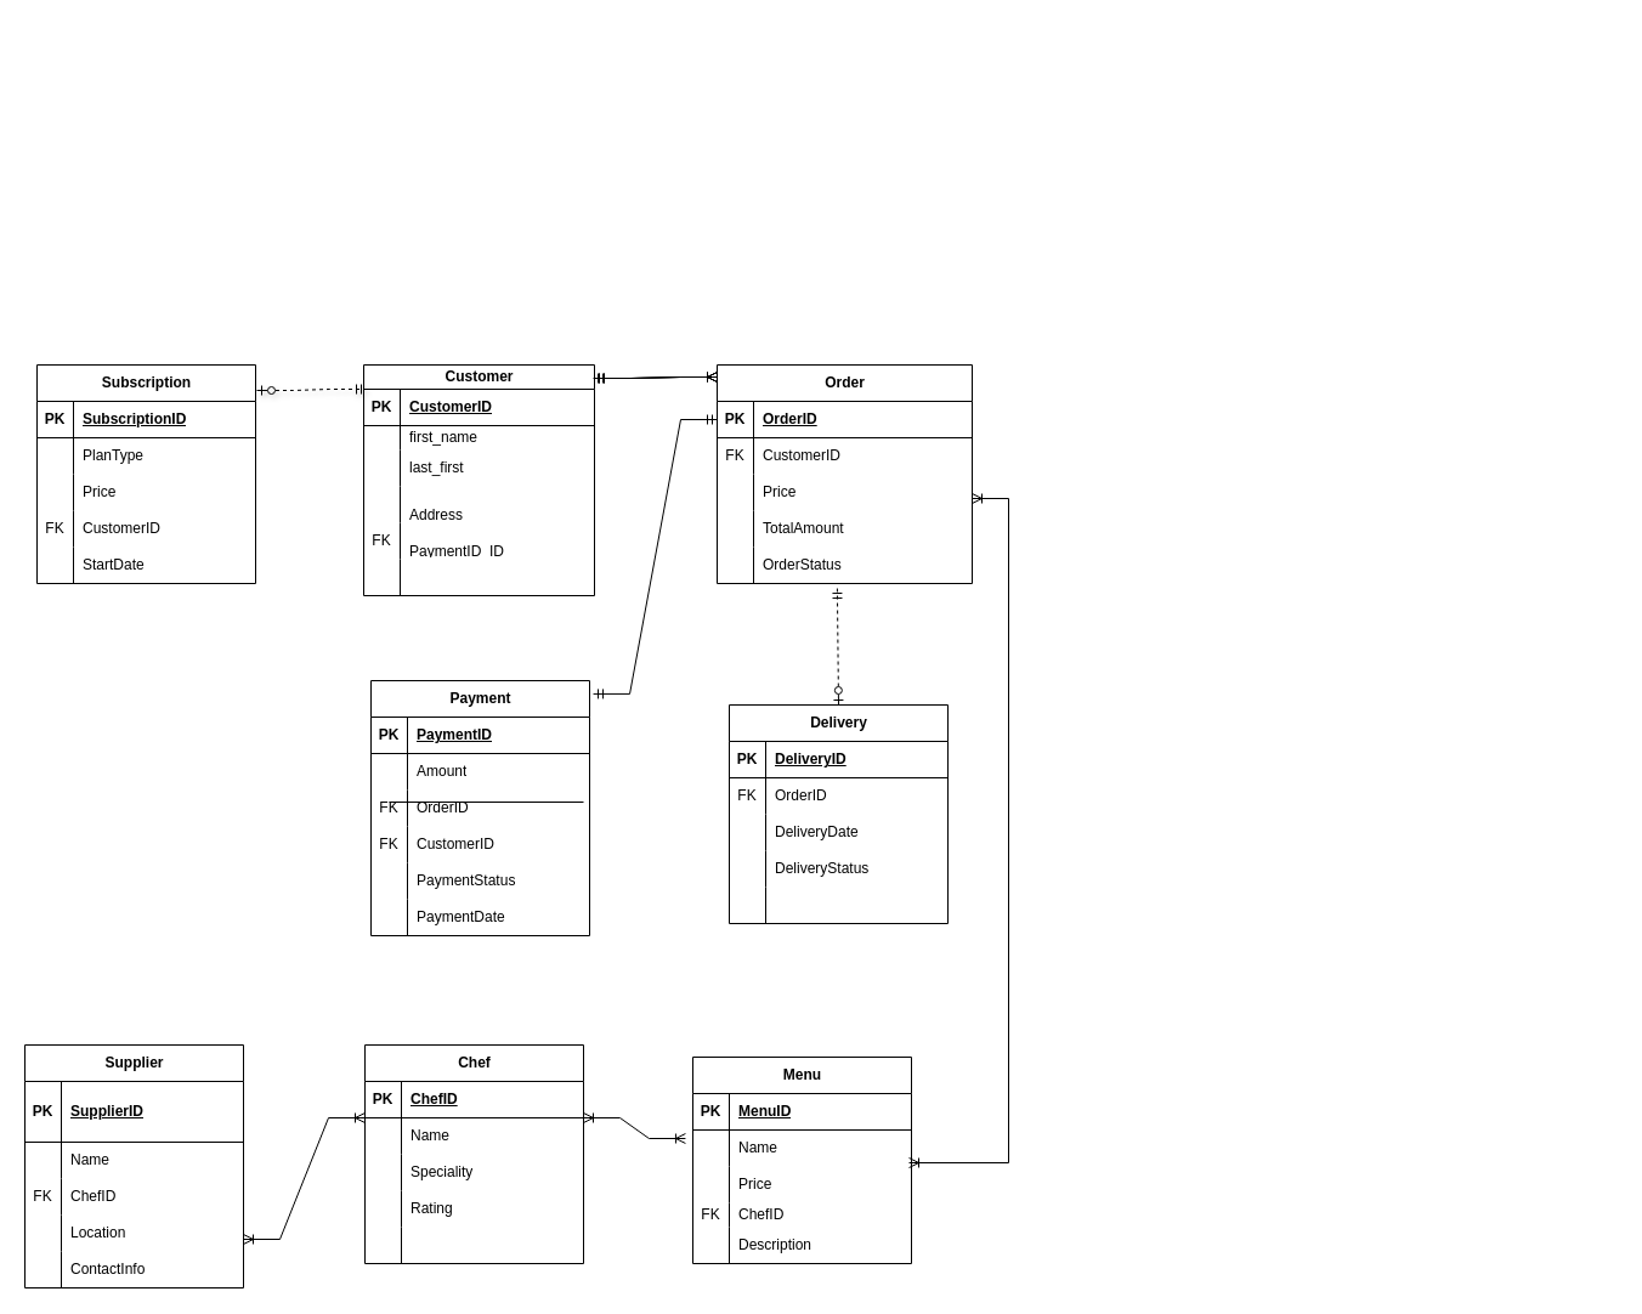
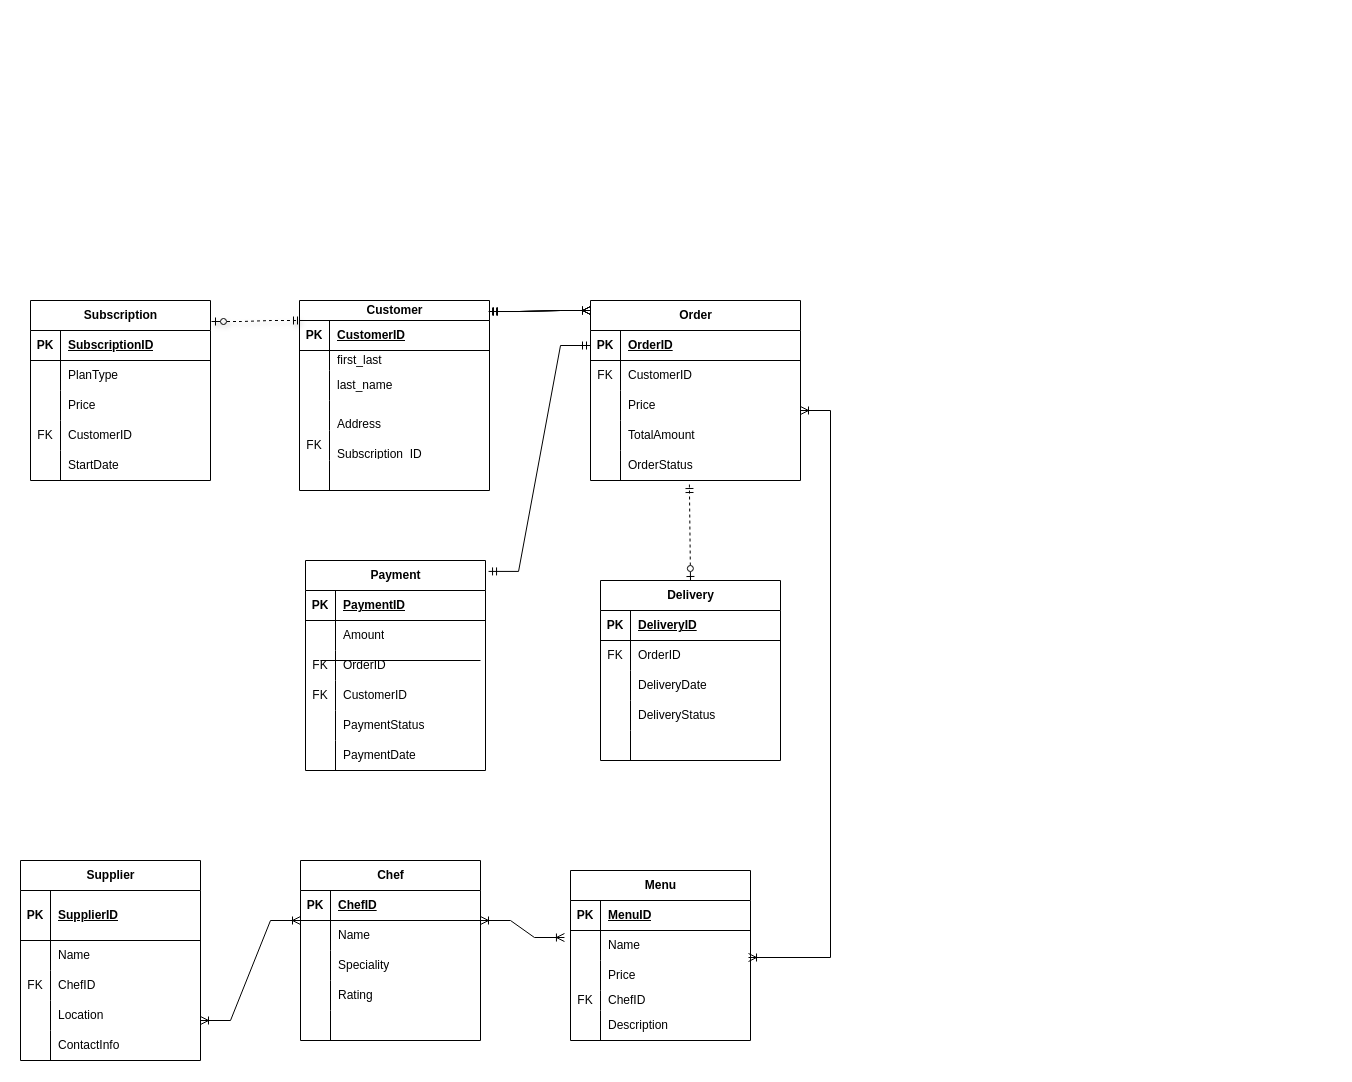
- <mxCell id="8" value="first_name" style="shape=partialRectangle;connectable=0;fillColor=none;top=0;left=0;bottom=0;right=0;align=left;spacingLeft=6;overflow=hidden;whiteSpace=wrap;html=1;" vertex="1" parent="6"><mxGeometry x="30" width="160" height="20" as="geometry"><mxRectangle width="160" height="20" as="alternateBounds" /></mxGeometry></mxCell>
+ <mxCell id="8" value="first_last" style="shape=partialRectangle;connectable=0;fillColor=none;top=0;left=0;bottom=0;right=0;align=left;spacingLeft=6;overflow=hidden;whiteSpace=wrap;html=1;" vertex="1" parent="6"><mxGeometry x="30" width="160" height="20" as="geometry"><mxRectangle width="160" height="20" as="alternateBounds" /></mxGeometry></mxCell>
- <mxCell id="11" value="last_first" style="shape=partialRectangle;connectable=0;fillColor=none;top=0;left=0;bottom=0;right=0;align=left;spacingLeft=6;overflow=hidden;whiteSpace=wrap;html=1;" vertex="1" parent="9"><mxGeometry x="30" width="160" height="30" as="geometry"><mxRectangle width="160" height="30" as="alternateBounds" /></mxGeometry></mxCell>
+ <mxCell id="11" value="last_name" style="shape=partialRectangle;connectable=0;fillColor=none;top=0;left=0;bottom=0;right=0;align=left;spacingLeft=6;overflow=hidden;whiteSpace=wrap;html=1;" vertex="1" parent="9"><mxGeometry x="30" width="160" height="30" as="geometry"><mxRectangle width="160" height="30" as="alternateBounds" /></mxGeometry></mxCell>
- <mxCell id="17" value="&lt;div&gt;&lt;br&gt;&lt;/div&gt;PaymentID_ID" style="shape=partialRectangle;connectable=0;fillColor=none;top=0;left=0;bottom=0;right=0;align=left;spacingLeft=6;overflow=hidden;whiteSpace=wrap;html=1;" vertex="1" parent="15"><mxGeometry x="30" width="160" height="30" as="geometry"><mxRectangle width="160" height="30" as="alternateBounds" /></mxGeometry></mxCell>
+ <mxCell id="17" value="&lt;div&gt;&lt;br&gt;&lt;/div&gt;Subscription_ID" style="shape=partialRectangle;connectable=0;fillColor=none;top=0;left=0;bottom=0;right=0;align=left;spacingLeft=6;overflow=hidden;whiteSpace=wrap;html=1;" vertex="1" parent="15"><mxGeometry x="30" width="160" height="30" as="geometry"><mxRectangle width="160" height="30" as="alternateBounds" /></mxGeometry></mxCell>
